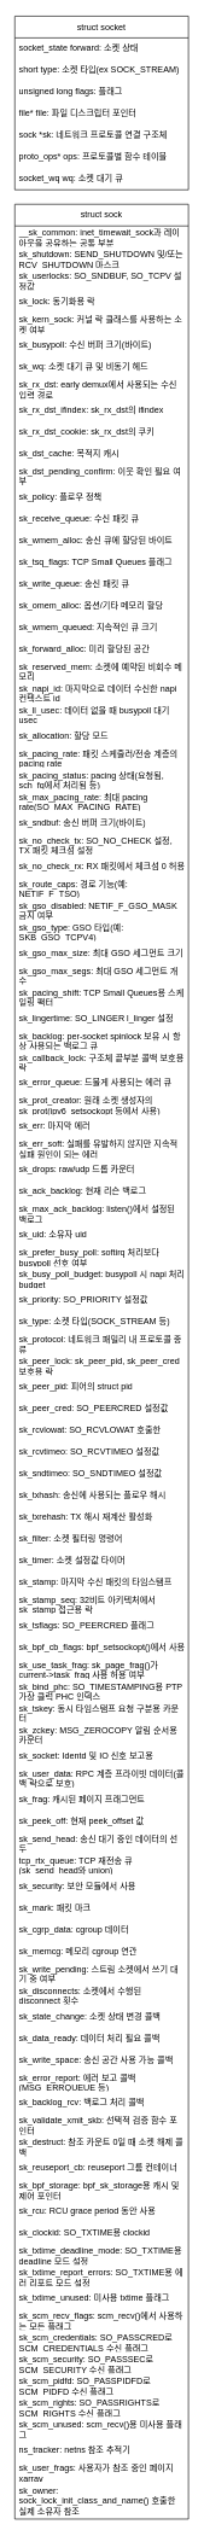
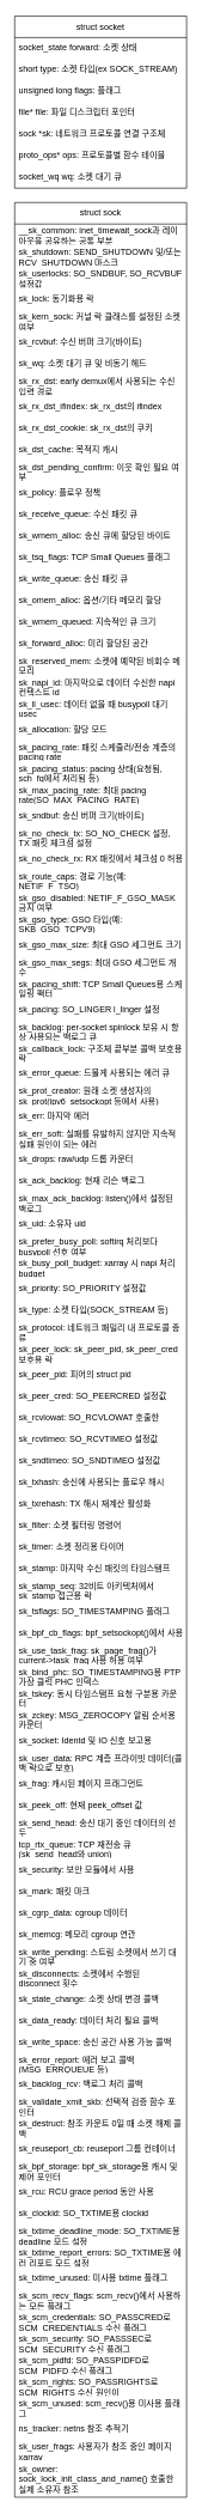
- <mxCell id="13" value="sk_userlocks: SO_SNDBUF, SO_TCPV 설정값" style="text;strokeColor=none;fillColor=none;align=left;verticalAlign=middle;spacingLeft=4;spacingRight=4;overflow=hidden;points=[[0,0.5],[1,0.5]];portConstraint=eastwest;rotatable=0;whiteSpace=wrap;html=1;" parent="10" vertex="1"><mxGeometry y="90" width="240" height="30" as="geometry" /></mxCell>
+ <mxCell id="13" value="sk_userlocks: SO_SNDBUF, SO_RCVBUF 설정값" style="text;strokeColor=none;fillColor=none;align=left;verticalAlign=middle;spacingLeft=4;spacingRight=4;overflow=hidden;points=[[0,0.5],[1,0.5]];portConstraint=eastwest;rotatable=0;whiteSpace=wrap;html=1;" parent="10" vertex="1"><mxGeometry y="90" width="240" height="30" as="geometry" /></mxCell>
- <mxCell id="15" value="sk_kern_sock: 커널 락 클래스를 사용하는 소켓 여부" style="text;strokeColor=none;fillColor=none;align=left;verticalAlign=middle;spacingLeft=4;spacingRight=4;overflow=hidden;points=[[0,0.5],[1,0.5]];portConstraint=eastwest;rotatable=0;whiteSpace=wrap;html=1;" parent="10" vertex="1"><mxGeometry y="150" width="240" height="30" as="geometry" /></mxCell>
+ <mxCell id="15" value="sk_kern_sock: 커널 락 클래스를 설정된 소켓 여부" style="text;strokeColor=none;fillColor=none;align=left;verticalAlign=middle;spacingLeft=4;spacingRight=4;overflow=hidden;points=[[0,0.5],[1,0.5]];portConstraint=eastwest;rotatable=0;whiteSpace=wrap;html=1;" parent="10" vertex="1"><mxGeometry y="150" width="240" height="30" as="geometry" /></mxCell>
- <mxCell id="16" value="sk_busypoll: 수신 버퍼 크기(바이트)" style="text;strokeColor=none;fillColor=none;align=left;verticalAlign=middle;spacingLeft=4;spacingRight=4;overflow=hidden;points=[[0,0.5],[1,0.5]];portConstraint=eastwest;rotatable=0;whiteSpace=wrap;html=1;" parent="10" vertex="1"><mxGeometry y="180" width="240" height="30" as="geometry" /></mxCell>
+ <mxCell id="16" value="sk_rcvbuf: 수신 버퍼 크기(바이트)" style="text;strokeColor=none;fillColor=none;align=left;verticalAlign=middle;spacingLeft=4;spacingRight=4;overflow=hidden;points=[[0,0.5],[1,0.5]];portConstraint=eastwest;rotatable=0;whiteSpace=wrap;html=1;" parent="10" vertex="1"><mxGeometry y="180" width="240" height="30" as="geometry" /></mxCell>
- <mxCell id="43" value="sk_gso_type: GSO 타입(예: SKB_GSO_TCPV4)" style="text;strokeColor=none;fillColor=none;align=left;verticalAlign=middle;spacingLeft=4;spacingRight=4;overflow=hidden;points=[[0,0.5],[1,0.5]];portConstraint=eastwest;rotatable=0;whiteSpace=wrap;html=1;" parent="10" vertex="1"><mxGeometry y="990" width="240" height="30" as="geometry" /></mxCell>
+ <mxCell id="43" value="sk_gso_type: GSO 타입(예: SKB_GSO_TCPV9)" style="text;strokeColor=none;fillColor=none;align=left;verticalAlign=middle;spacingLeft=4;spacingRight=4;overflow=hidden;points=[[0,0.5],[1,0.5]];portConstraint=eastwest;rotatable=0;whiteSpace=wrap;html=1;" parent="10" vertex="1"><mxGeometry y="990" width="240" height="30" as="geometry" /></mxCell>
- <mxCell id="47" value="sk_lingertime: SO_LINGER l_linger 설정" style="text;strokeColor=none;fillColor=none;align=left;verticalAlign=middle;spacingLeft=4;spacingRight=4;overflow=hidden;points=[[0,0.5],[1,0.5]];portConstraint=eastwest;rotatable=0;whiteSpace=wrap;html=1;" parent="10" vertex="1"><mxGeometry y="1110" width="240" height="30" as="geometry" /></mxCell>
+ <mxCell id="47" value="sk_pacing: SO_LINGER l_linger 설정" style="text;strokeColor=none;fillColor=none;align=left;verticalAlign=middle;spacingLeft=4;spacingRight=4;overflow=hidden;points=[[0,0.5],[1,0.5]];portConstraint=eastwest;rotatable=0;whiteSpace=wrap;html=1;" parent="10" vertex="1"><mxGeometry y="1110" width="240" height="30" as="geometry" /></mxCell>
- <mxCell id="59" value="sk_busy_poll_budget: busypoll 시 napi 처리 budget" style="text;strokeColor=none;fillColor=none;align=left;verticalAlign=middle;spacingLeft=4;spacingRight=4;overflow=hidden;points=[[0,0.5],[1,0.5]];portConstraint=eastwest;rotatable=0;whiteSpace=wrap;html=1;" parent="10" vertex="1"><mxGeometry y="1470" width="240" height="30" as="geometry" /></mxCell>
+ <mxCell id="59" value="sk_busy_poll_budget: xarray 시 napi 처리 budget" style="text;strokeColor=none;fillColor=none;align=left;verticalAlign=middle;spacingLeft=4;spacingRight=4;overflow=hidden;points=[[0,0.5],[1,0.5]];portConstraint=eastwest;rotatable=0;whiteSpace=wrap;html=1;" parent="10" vertex="1"><mxGeometry y="1470" width="240" height="30" as="geometry" /></mxCell>
- <mxCell id="72" value="sk_timer: 소켓 설정값 타이머" style="text;strokeColor=none;fillColor=none;align=left;verticalAlign=middle;spacingLeft=4;spacingRight=4;overflow=hidden;points=[[0,0.5],[1,0.5]];portConstraint=eastwest;rotatable=0;whiteSpace=wrap;html=1;" parent="10" vertex="1"><mxGeometry y="1860" width="240" height="30" as="geometry" /></mxCell>
+ <mxCell id="72" value="sk_timer: 소켓 정리용 타이머" style="text;strokeColor=none;fillColor=none;align=left;verticalAlign=middle;spacingLeft=4;spacingRight=4;overflow=hidden;points=[[0,0.5],[1,0.5]];portConstraint=eastwest;rotatable=0;whiteSpace=wrap;html=1;" parent="10" vertex="1"><mxGeometry y="1860" width="240" height="30" as="geometry" /></mxCell>
- <mxCell id="75" value="sk_tsflags: SO_PEERCRED 플래그" style="text;strokeColor=none;fillColor=none;align=left;verticalAlign=middle;spacingLeft=4;spacingRight=4;overflow=hidden;points=[[0,0.5],[1,0.5]];portConstraint=eastwest;rotatable=0;whiteSpace=wrap;html=1;" parent="10" vertex="1"><mxGeometry y="1950" width="240" height="30" as="geometry" /></mxCell>
+ <mxCell id="75" value="sk_tsflags: SO_TIMESTAMPING 플래그" style="text;strokeColor=none;fillColor=none;align=left;verticalAlign=middle;spacingLeft=4;spacingRight=4;overflow=hidden;points=[[0,0.5],[1,0.5]];portConstraint=eastwest;rotatable=0;whiteSpace=wrap;html=1;" parent="10" vertex="1"><mxGeometry y="1950" width="240" height="30" as="geometry" /></mxCell>
- <mxCell id="111" value="sk_scm_rights: SO_PASSRIGHTS로 SCM_RIGHTS 수신 플래그" style="text;strokeColor=none;fillColor=none;align=left;verticalAlign=middle;spacingLeft=4;spacingRight=4;overflow=hidden;points=[[0,0.5],[1,0.5]];portConstraint=eastwest;rotatable=0;whiteSpace=wrap;html=1;" parent="10" vertex="1"><mxGeometry y="3030" width="240" height="30" as="geometry" /></mxCell>
+ <mxCell id="111" value="sk_scm_rights: SO_PASSRIGHTS로 SCM_RIGHTS 수신 원인이" style="text;strokeColor=none;fillColor=none;align=left;verticalAlign=middle;spacingLeft=4;spacingRight=4;overflow=hidden;points=[[0,0.5],[1,0.5]];portConstraint=eastwest;rotatable=0;whiteSpace=wrap;html=1;" parent="10" vertex="1"><mxGeometry y="3030" width="240" height="30" as="geometry" /></mxCell>
